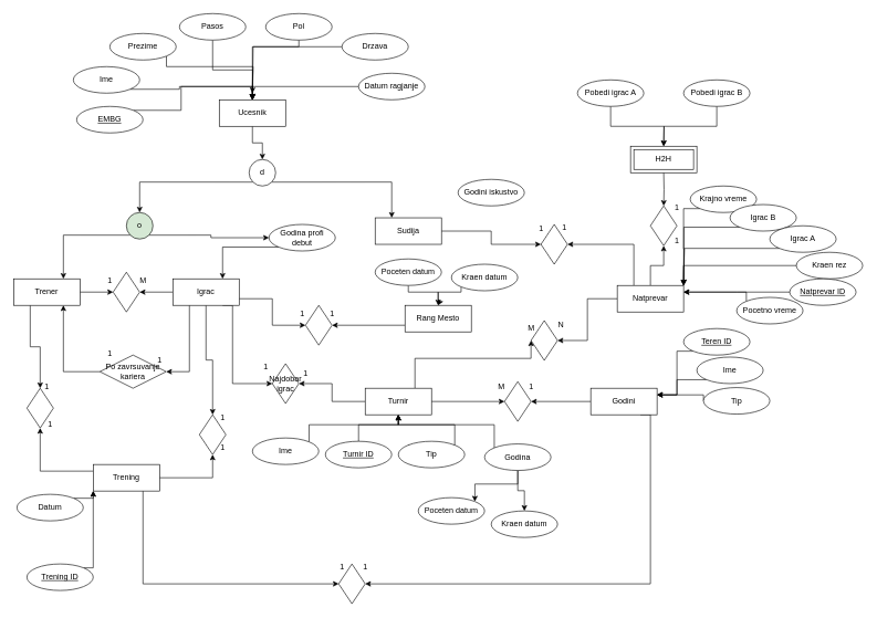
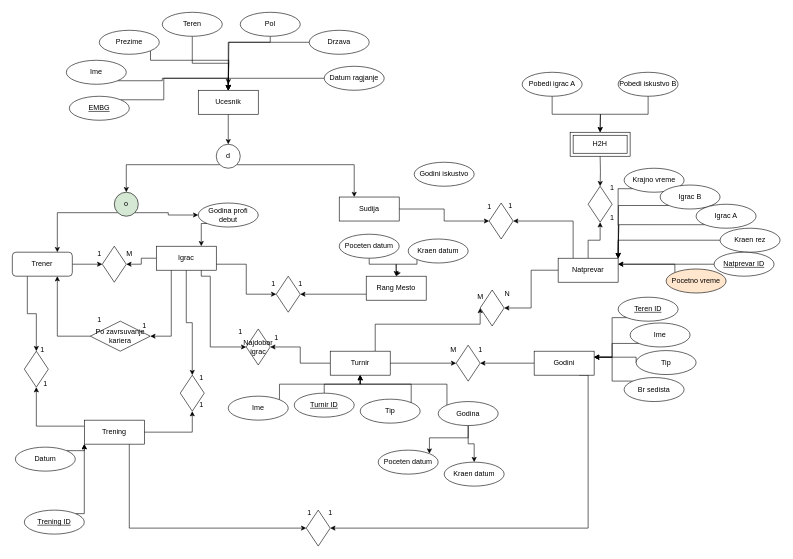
- <mxCell id="84" value="Pasos" style="ellipse;whiteSpace=wrap;html=1;align=center;" vertex="1" parent="1"><mxGeometry x="270" y="20" width="100" height="40" as="geometry" /></mxCell>
+ <mxCell id="84" value="Teren" style="ellipse;whiteSpace=wrap;html=1;align=center;" vertex="1" parent="1"><mxGeometry x="270" y="20" width="100" height="40" as="geometry" /></mxCell>
- <mxCell id="73" value="Pobedi igrac B" style="ellipse;whiteSpace=wrap;html=1;align=center;" vertex="1" parent="1"><mxGeometry x="1030" y="120" width="100" height="40" as="geometry" /></mxCell>
+ <mxCell id="73" value="Pobedi iskustvo B" style="ellipse;whiteSpace=wrap;html=1;align=center;" vertex="1" parent="1"><mxGeometry x="1030" y="120" width="100" height="40" as="geometry" /></mxCell>
- <mxCell id="19" value="d" style="ellipse;whiteSpace=wrap;html=1;align=center;" vertex="1" parent="1"><mxGeometry x="375" y="240" width="40" height="40" as="geometry" /></mxCell>
+ <mxCell id="19" value="d" style="ellipse;whiteSpace=wrap;html=1;align=center;" vertex="1" parent="1"><mxGeometry x="360" y="240" width="40" height="40" as="geometry" /></mxCell>
- <mxCell id="92" value="Godina profi debut" style="ellipse;whiteSpace=wrap;html=1;align=center;" vertex="1" parent="1"><mxGeometry x="405" y="338" width="100" height="40" as="geometry" /></mxCell>
+ <mxCell id="92" value="Godina profi debut" style="ellipse;whiteSpace=wrap;html=1;align=center;" vertex="1" parent="1"><mxGeometry x="330" y="338" width="100" height="40" as="geometry" /></mxCell>
- <mxCell id="8" value="Trener" style="whiteSpace=wrap;html=1;align=center;" vertex="1" parent="1"><mxGeometry x="20" y="420" width="100" height="40" as="geometry" /></mxCell>
+ <mxCell id="8" value="Trener" style="whiteSpace=wrap;html=1;align=center;rounded=1;" vertex="1" parent="1"><mxGeometry x="20" y="420" width="100" height="40" as="geometry" /></mxCell>
- <mxCell id="14" value="Igrac" style="whiteSpace=wrap;html=1;align=center;" vertex="1" parent="1"><mxGeometry x="260" y="420" width="100" height="40" as="geometry" /></mxCell>
+ <mxCell id="14" value="Igrac" style="whiteSpace=wrap;html=1;align=center;" vertex="1" parent="1"><mxGeometry x="260" y="410" width="100" height="40" as="geometry" /></mxCell>
- <mxCell id="121" value="Pocetno vreme" style="ellipse;whiteSpace=wrap;html=1;align=center;" vertex="1" parent="1"><mxGeometry x="1110" y="448" width="100" height="40" as="geometry" /></mxCell>
+ <mxCell id="121" value="Pocetno vreme" style="ellipse;whiteSpace=wrap;html=1;align=center;fillColor=#ffe6cc;" vertex="1" parent="1"><mxGeometry x="1110" y="448" width="100" height="40" as="geometry" /></mxCell>
+ <mxCell id="110" style="edgeStyle=orthogonalEdgeStyle;rounded=0;orthogonalLoop=1;jettySize=auto;html=1;exitX=0;exitY=0;exitDx=0;exitDy=0;entryX=1;entryY=0.25;entryDx=0;entryDy=0;" edge="1" parent="1" source="111" target="46"><mxGeometry relative="1" as="geometry"><Array as="points"><mxPoint x="1020" y="635" /><mxPoint x="1020" y="595" /></Array></mxGeometry></mxCell>
+ <mxCell id="111" value="Br sedista" style="ellipse;whiteSpace=wrap;html=1;align=center;" vertex="1" parent="1"><mxGeometry x="1040" y="629" width="100" height="40" as="geometry" /></mxCell>
- <mxCell id="103" value="&lt;u&gt;Turnir ID&lt;/u&gt;" style="ellipse;whiteSpace=wrap;html=1;align=center;" vertex="1" parent="1"><mxGeometry x="490" y="665" width="100" height="40" as="geometry" /></mxCell>
+ <mxCell id="103" value="&lt;u&gt;Turnir ID&lt;/u&gt;" style="ellipse;whiteSpace=wrap;html=1;align=center;" vertex="1" parent="1"><mxGeometry x="490" y="655" width="100" height="40" as="geometry" /></mxCell>
